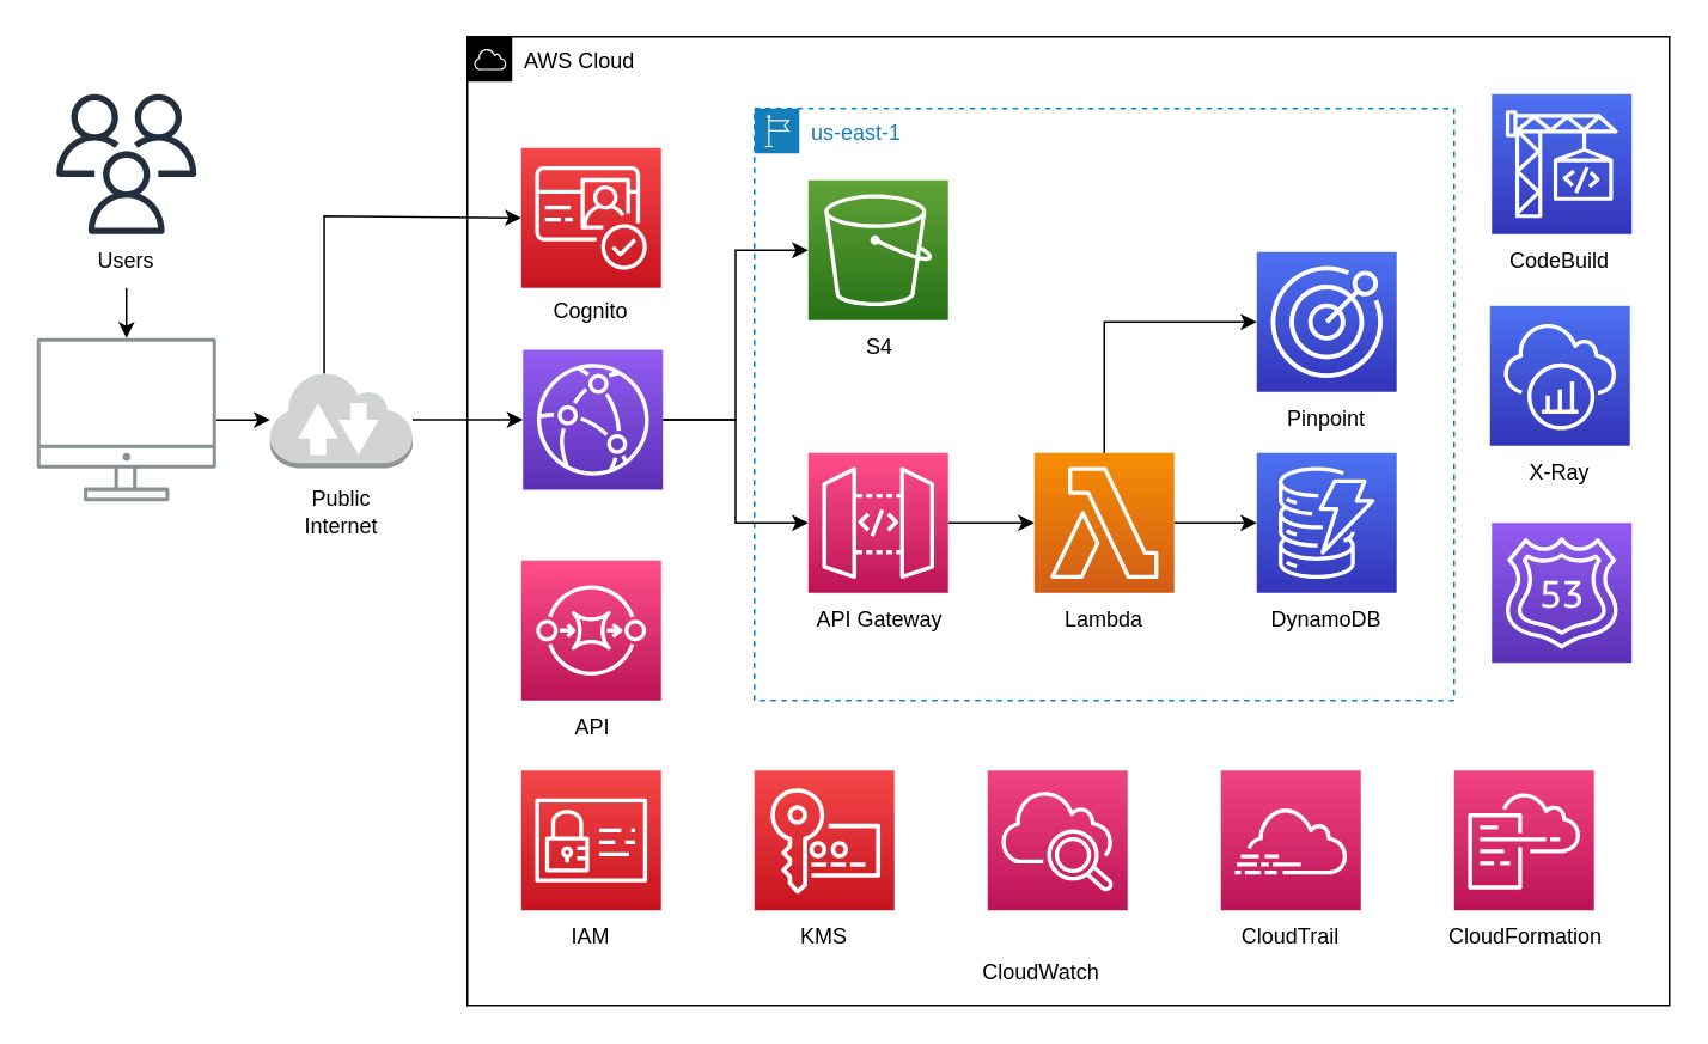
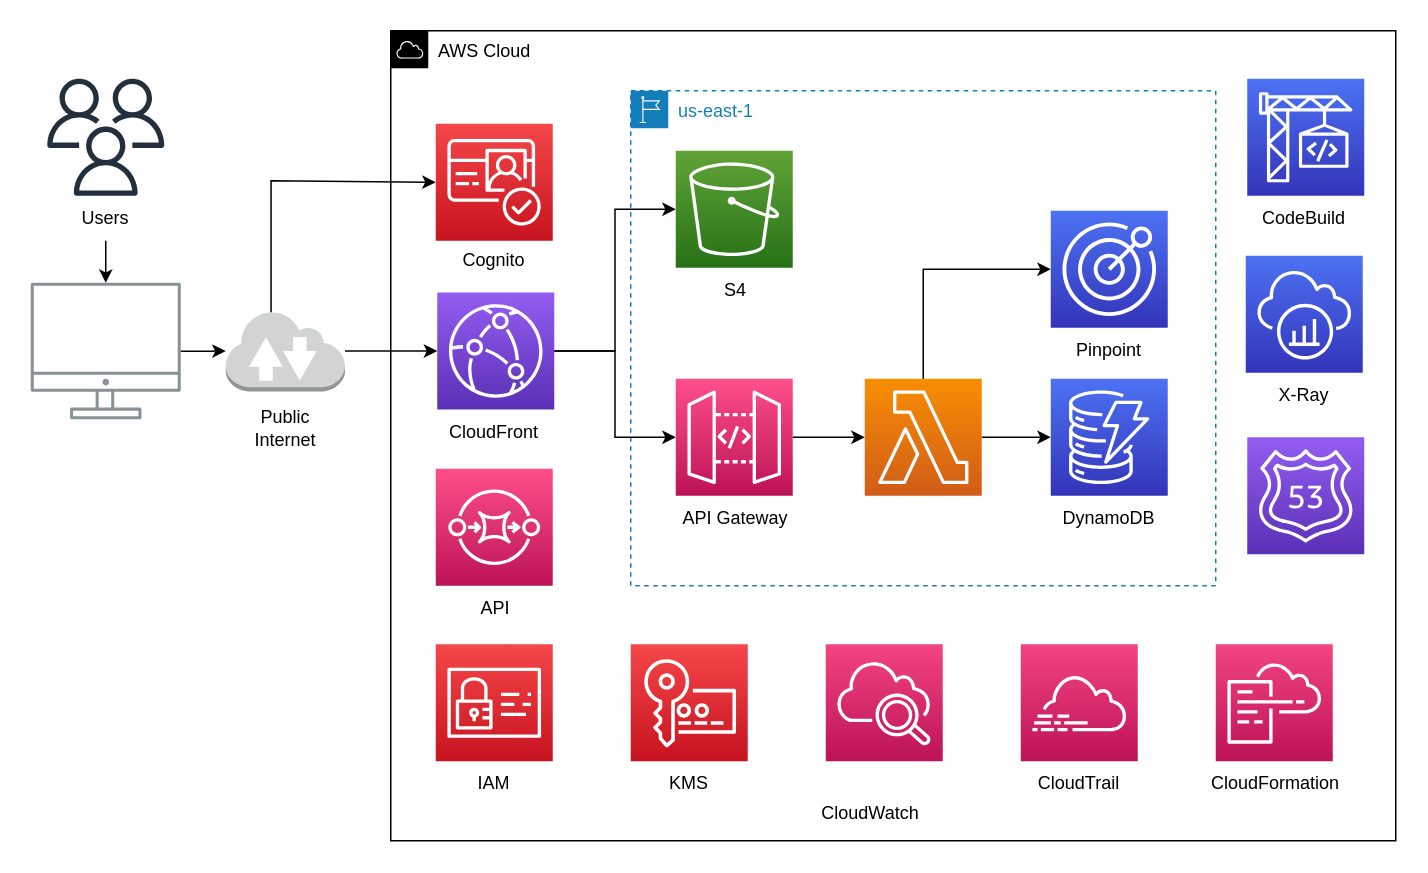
+ <mxCell id="35" value="CloudFront" style="text;strokeColor=none;align=center;fillColor=none;html=1;verticalAlign=middle;whiteSpace=wrap;rounded=0;" parent="1" vertex="1"><mxGeometry x="299" y="272.5" width="60" height="30" as="geometry" /></mxCell>
- <mxCell id="22" value="Lambda" style="text;strokeColor=none;align=center;fillColor=none;html=1;verticalAlign=middle;whiteSpace=wrap;rounded=0;" parent="12" vertex="1"><mxGeometry x="165" y="270" width="60" height="30" as="geometry" /></mxCell>
